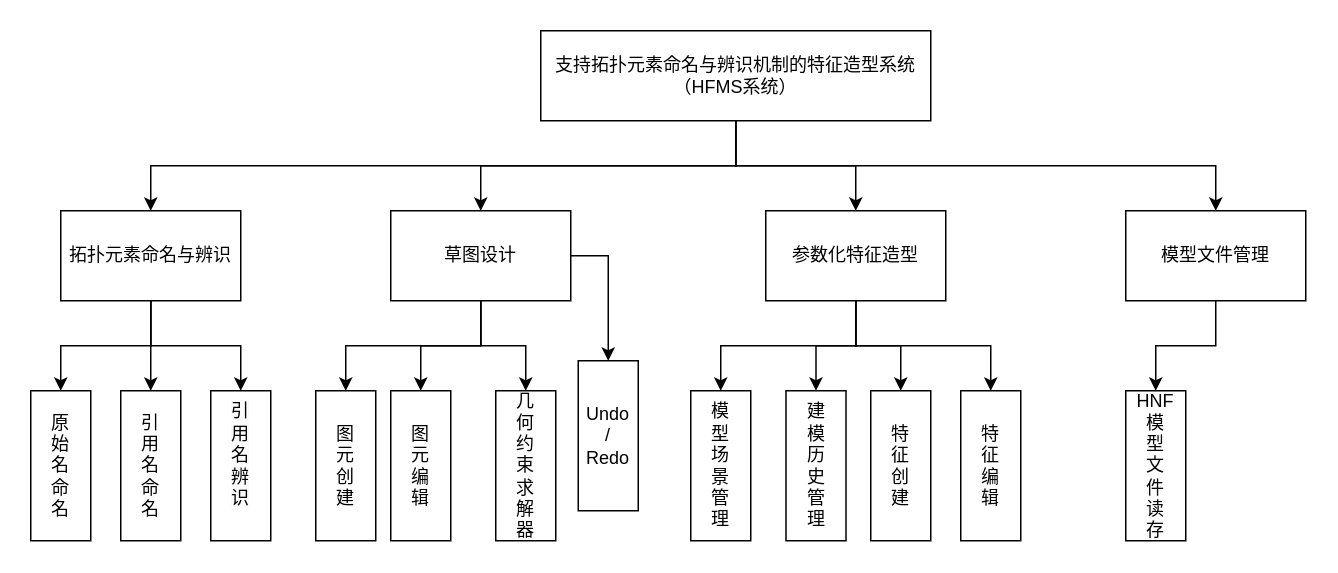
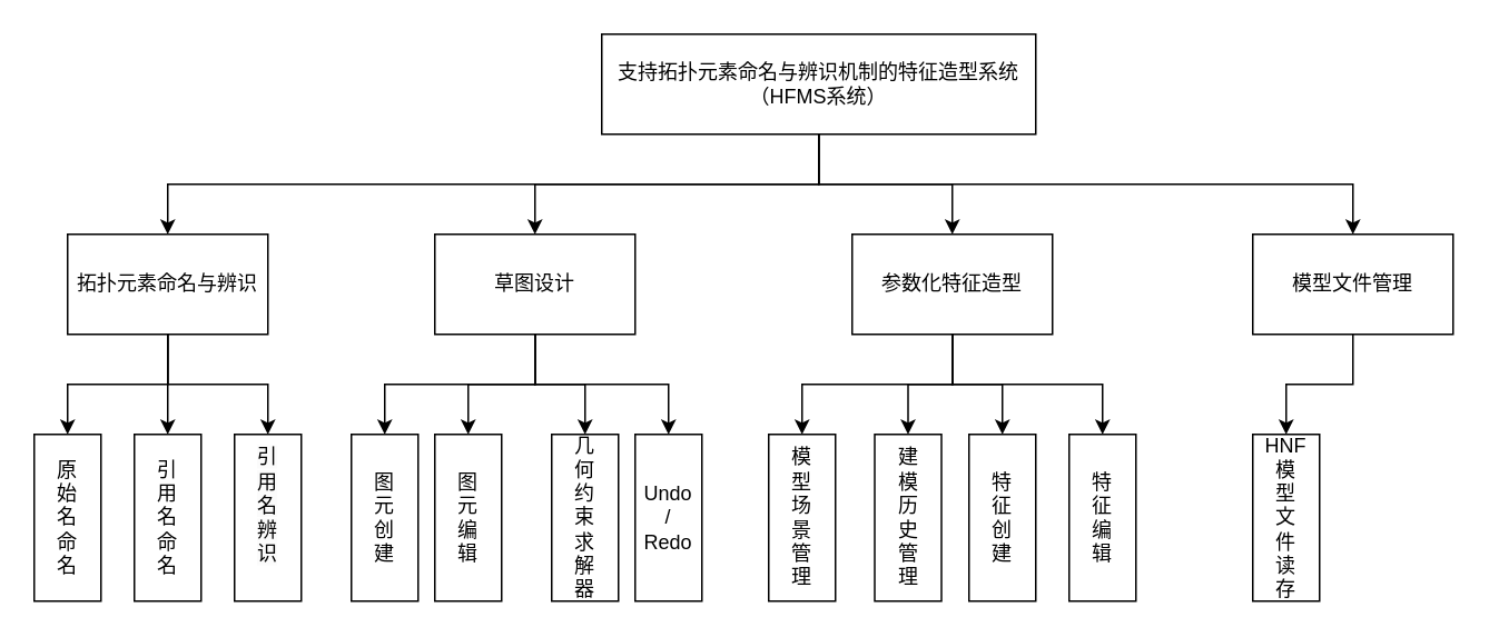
- <mxCell id="34" value="Undo&lt;br style=&quot;border-color: var(--border-color);&quot;&gt;/&lt;br style=&quot;border-color: var(--border-color);&quot;&gt;Redo" style="rounded=0;whiteSpace=wrap;html=1;" vertex="1" parent="1"><mxGeometry x="385" y="240" width="40" height="100" as="geometry" /></mxCell>
+ <mxCell id="34" value="Undo&lt;br style=&quot;border-color: var(--border-color);&quot;&gt;/&lt;br style=&quot;border-color: var(--border-color);&quot;&gt;Redo" style="rounded=0;whiteSpace=wrap;html=1;" vertex="1" parent="1"><mxGeometry x="380" y="260" width="40" height="100" as="geometry" /></mxCell>
